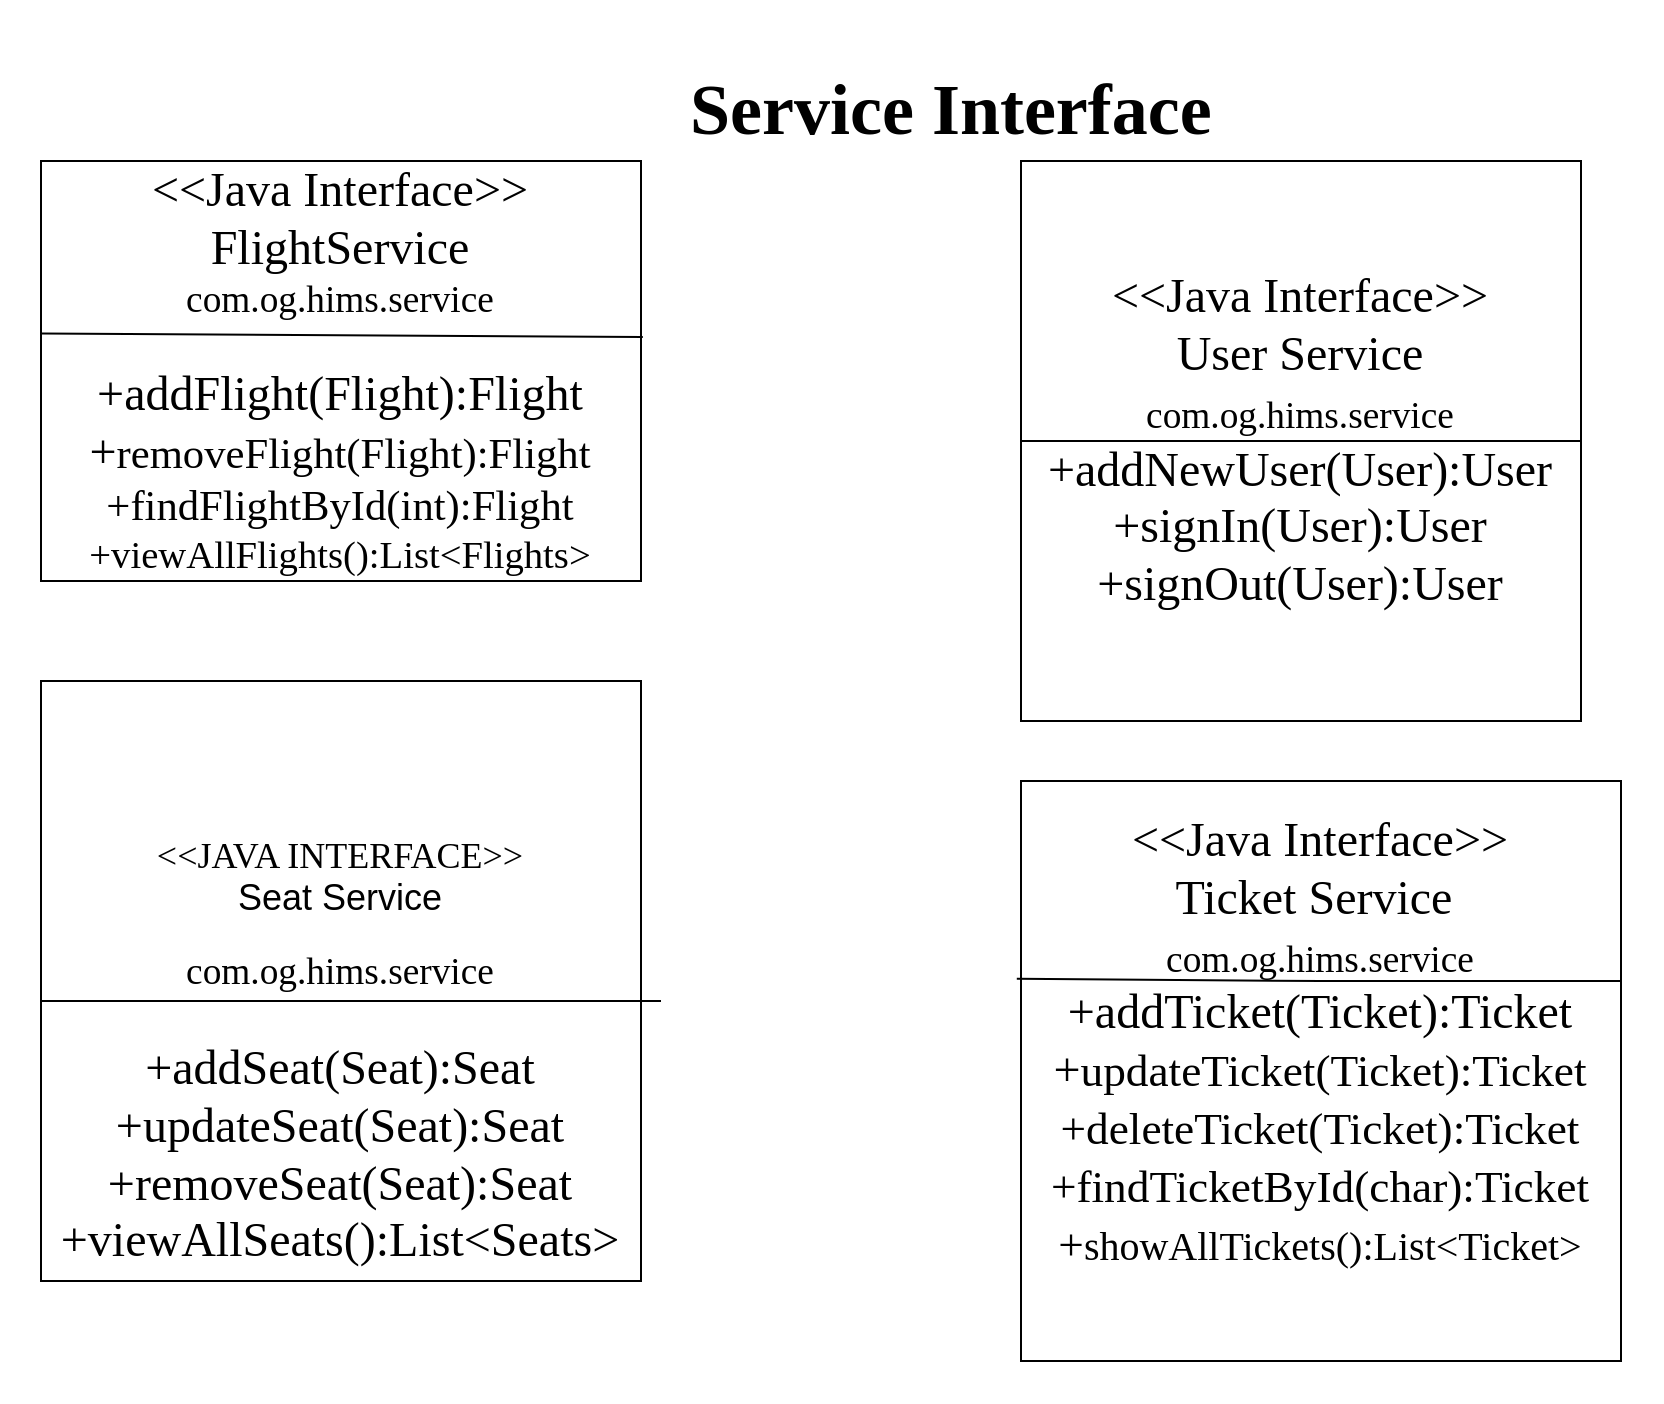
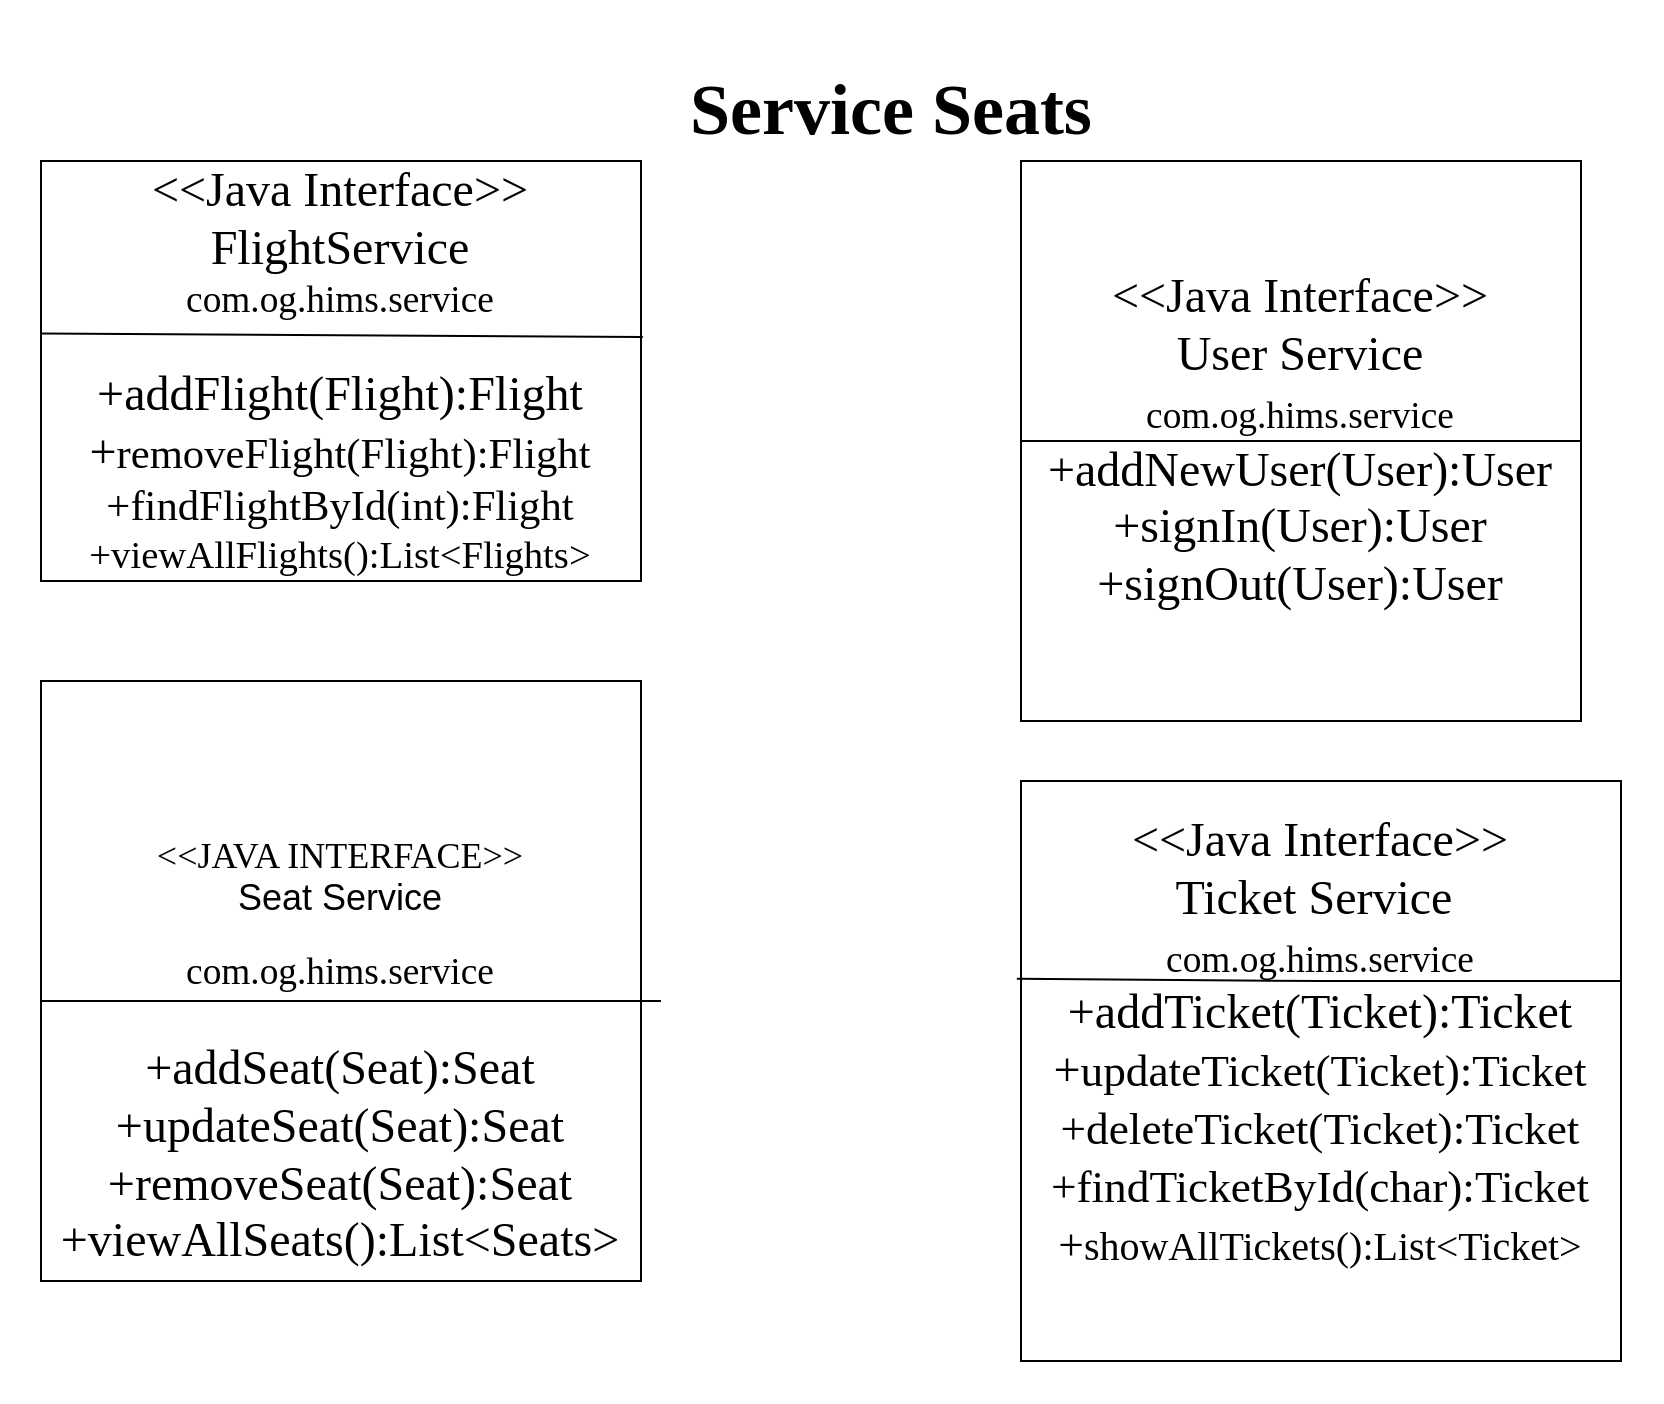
- <mxCell id="7" value="&lt;h1&gt;Service Interface&lt;/h1&gt;" style="text;html=1;strokeColor=none;fillColor=none;spacing=5;spacingTop=-20;whiteSpace=wrap;overflow=hidden;rounded=0;fontFamily=Times New Roman;fontSize=18;" vertex="1" parent="1"><mxGeometry x="340" y="20" width="280" height="120" as="geometry" /></mxCell>
+ <mxCell id="7" value="&lt;h1&gt;Service Seats&lt;/h1&gt;" style="text;html=1;strokeColor=none;fillColor=none;spacing=5;spacingTop=-20;whiteSpace=wrap;overflow=hidden;rounded=0;fontFamily=Times New Roman;fontSize=18;" vertex="1" parent="1"><mxGeometry x="340" y="20" width="280" height="120" as="geometry" /></mxCell>
